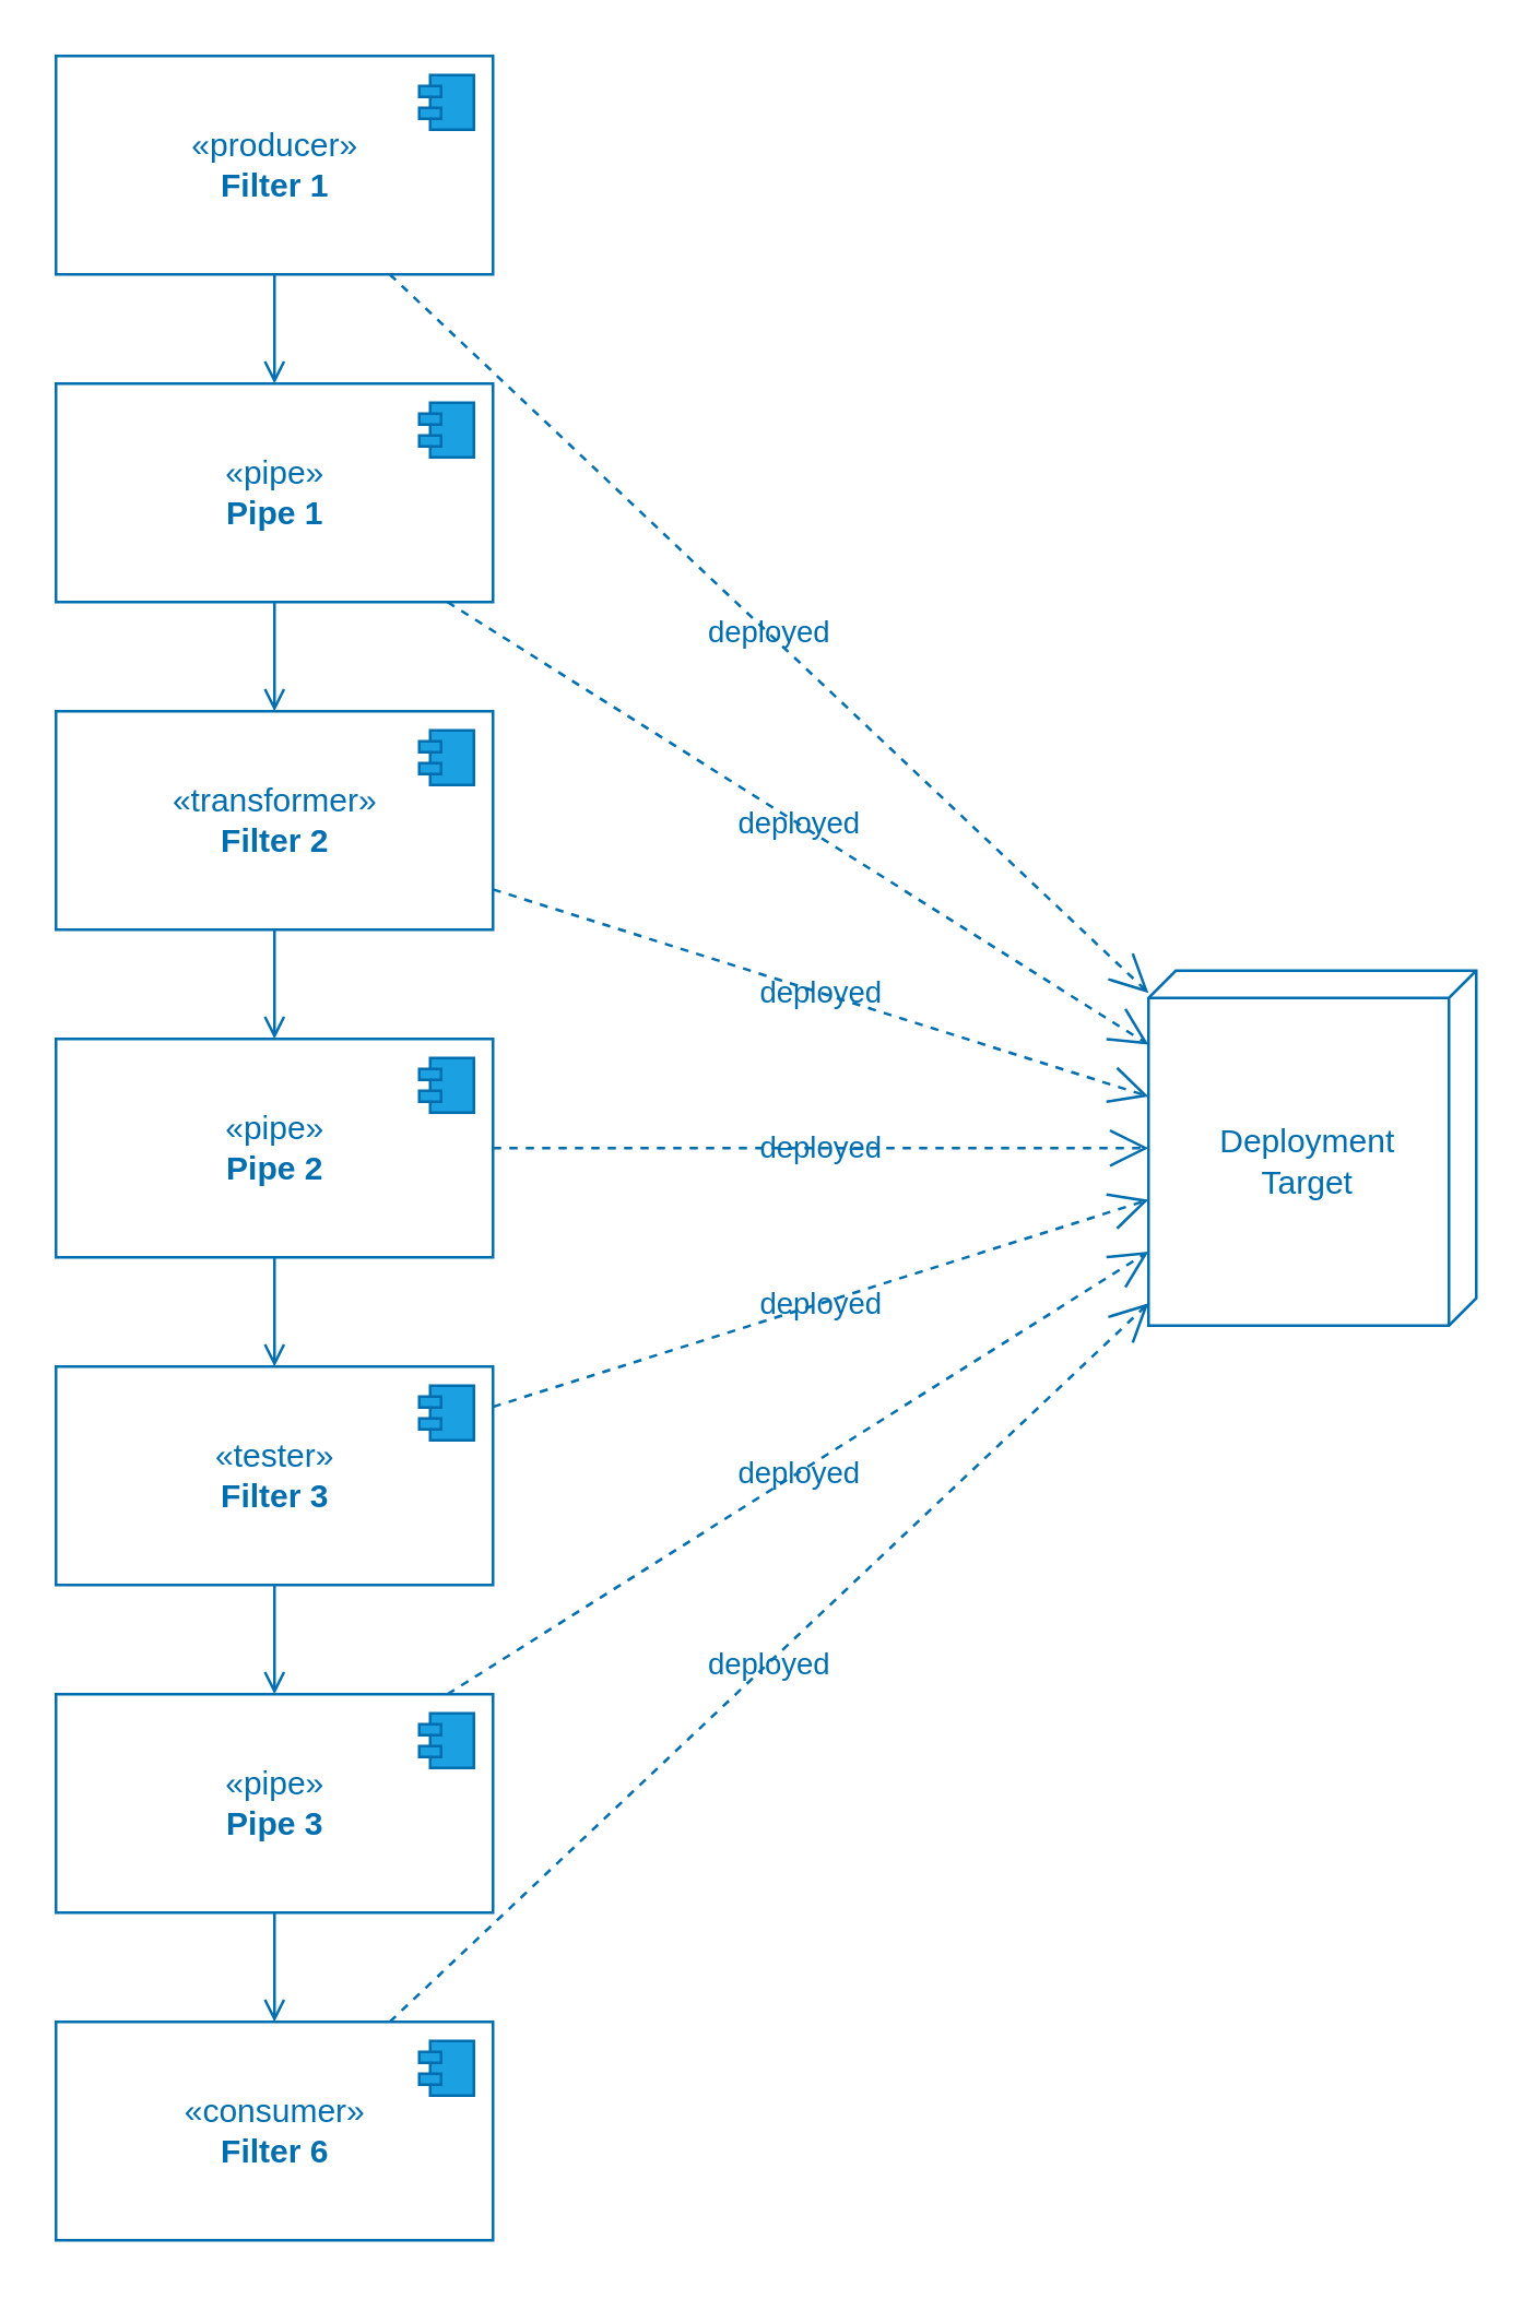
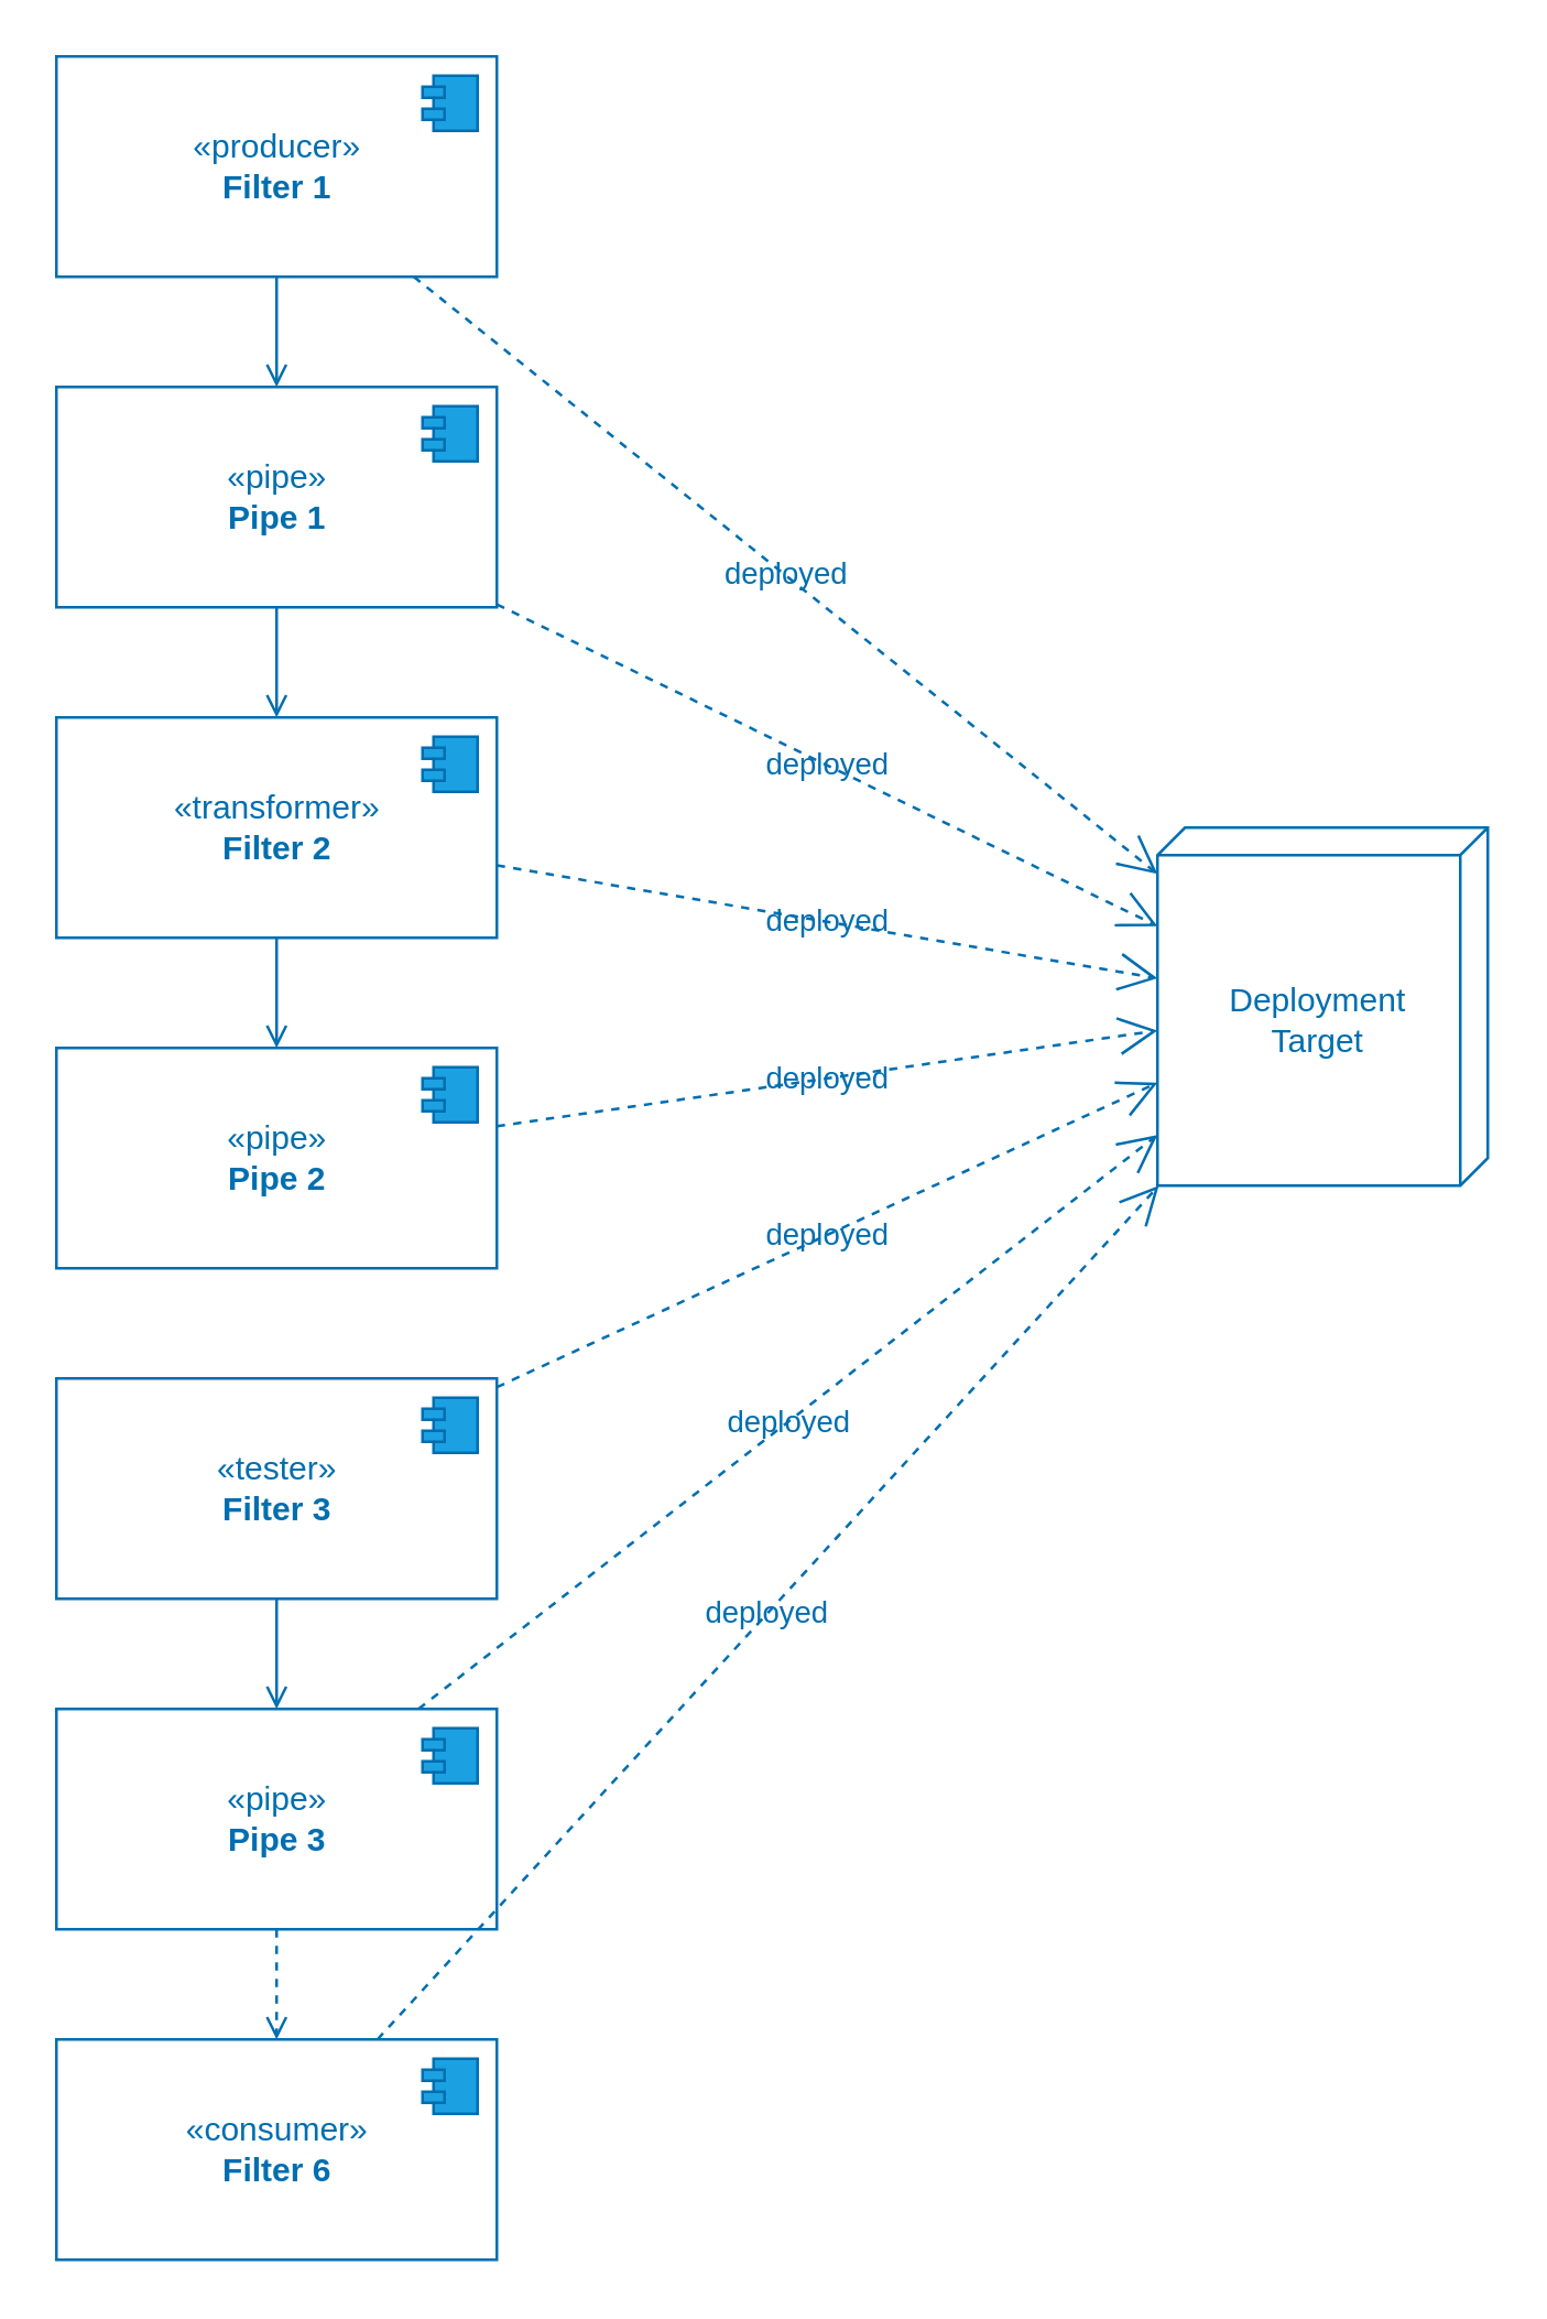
- <mxCell id="5" value="Deployment&lt;br&gt;Target" style="verticalAlign=middle;align=center;shape=cube;size=10;direction=south;fontStyle=0;html=1;boundedLbl=1;spacingLeft=5;fontColor=#006EAF;fillColor=none;strokeColor=#006EAF;" vertex="1" parent="1"><mxGeometry x="420" y="355" width="120" height="130" as="geometry" /></mxCell>
+ <mxCell id="5" value="Deployment&lt;br&gt;Target" style="verticalAlign=middle;align=center;shape=cube;size=10;direction=south;fontStyle=0;html=1;boundedLbl=1;spacingLeft=5;fontColor=#006EAF;fillColor=none;strokeColor=#006EAF;" vertex="1" parent="1"><mxGeometry x="420" y="300" width="120" height="130" as="geometry" /></mxCell>
- <mxCell id="12" style="edgeStyle=none;html=1;exitX=0.5;exitY=1;exitDx=0;exitDy=0;endArrow=open;endFill=0;fontColor=#006EAF;fillColor=#1ba1e2;strokeColor=#006EAF;" edge="1" parent="1" source="13" target="16"><mxGeometry relative="1" as="geometry" /></mxCell>
- <mxCell id="18" style="edgeStyle=none;html=1;exitX=0.5;exitY=1;exitDx=0;exitDy=0;endArrow=open;endFill=0;fillColor=#1ba1e2;strokeColor=#006EAF;fontColor=#006EAF;" edge="1" parent="1" source="19" target="21"><mxGeometry relative="1" as="geometry" /></mxCell>
+ <mxCell id="18" style="edgeStyle=none;html=1;exitX=0.5;exitY=1;exitDx=0;exitDy=0;endArrow=open;endFill=0;fillColor=#1ba1e2;strokeColor=#006EAF;fontColor=#006EAF;dashed=1;" edge="1" parent="1" source="19" target="21"><mxGeometry relative="1" as="geometry" /></mxCell>
